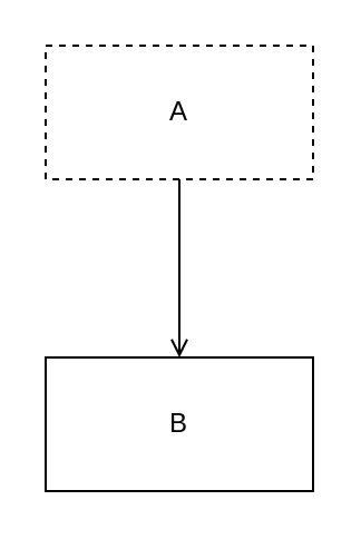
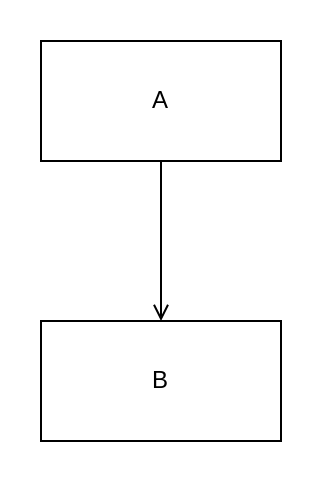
- <mxCell id="3" value="A" style="rounded=0;whiteSpace=wrap;html=1;dashed=1;" vertex="1" parent="1"><mxGeometry x="20" y="20" width="120" height="60" as="geometry" /></mxCell>
+ <mxCell id="3" value="A" style="rounded=0;whiteSpace=wrap;html=1;" vertex="1" parent="1"><mxGeometry x="20" y="20" width="120" height="60" as="geometry" /></mxCell>
